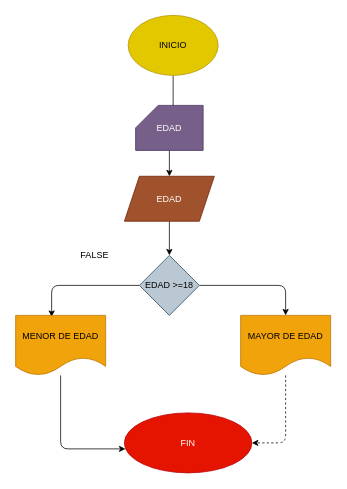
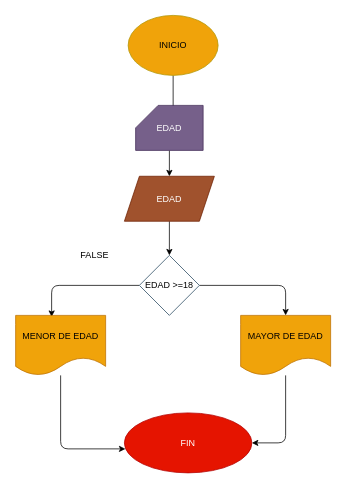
- <mxCell id="3" value="INICIO" style="ellipse;whiteSpace=wrap;html=1;fillColor=#e3c800;fontColor=#000000;strokeColor=#B09500;" vertex="1" parent="1"><mxGeometry x="170" y="20" width="120" height="80" as="geometry" /></mxCell>
+ <mxCell id="3" value="INICIO" style="ellipse;whiteSpace=wrap;html=1;fillColor=#f0a30a;fontColor=#000000;strokeColor=#B09500;" vertex="1" parent="1"><mxGeometry x="170" y="20" width="120" height="80" as="geometry" /></mxCell>
- <mxCell id="10" value="EDAD &amp;gt;=18" style="rhombus;whiteSpace=wrap;html=1;labelBackgroundColor=none;fillColor=#bac8d3;strokeColor=#23445d;" vertex="1" parent="1"><mxGeometry x="185" y="340" width="80" height="80" as="geometry" /></mxCell>
+ <mxCell id="10" value="EDAD &amp;gt;=18" style="rhombus;whiteSpace=wrap;html=1;labelBackgroundColor=none;fillColor=#ffffff;strokeColor=#23445d;" vertex="1" parent="1"><mxGeometry x="185" y="340" width="80" height="80" as="geometry" /></mxCell>
- <mxCell id="11" style="edgeStyle=none;html=1;entryX=1;entryY=0.5;entryDx=0;entryDy=0;dashed=1;" edge="1" parent="1" source="12" target="15"><mxGeometry relative="1" as="geometry"><Array as="points"><mxPoint x="380" y="590" /></Array></mxGeometry></mxCell>
+ <mxCell id="11" style="edgeStyle=none;html=1;entryX=1;entryY=0.5;entryDx=0;entryDy=0;" edge="1" parent="1" source="12" target="15"><mxGeometry relative="1" as="geometry"><Array as="points"><mxPoint x="380" y="590" /></Array></mxGeometry></mxCell>
